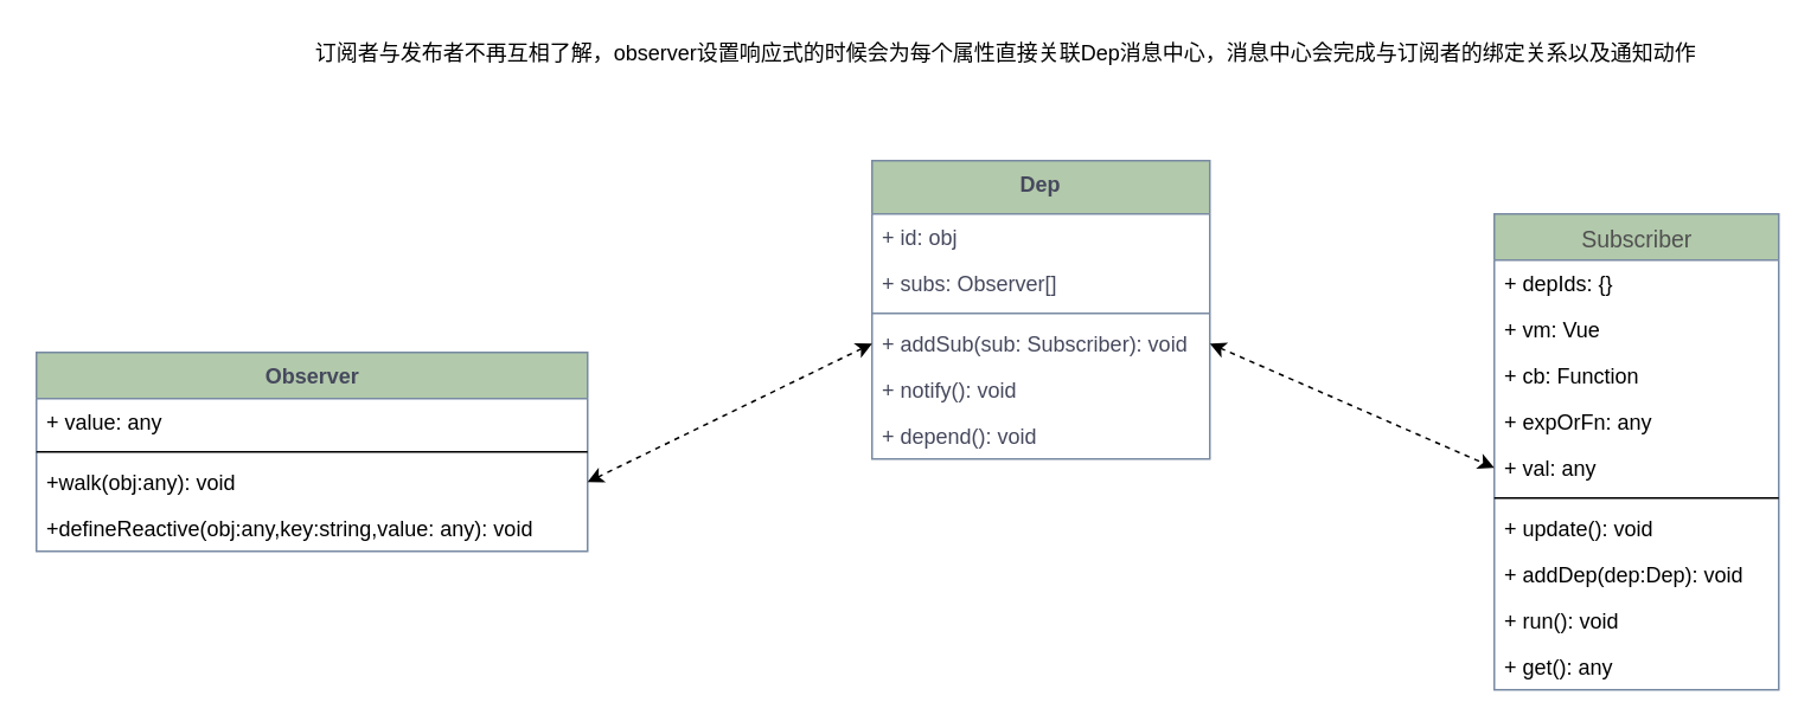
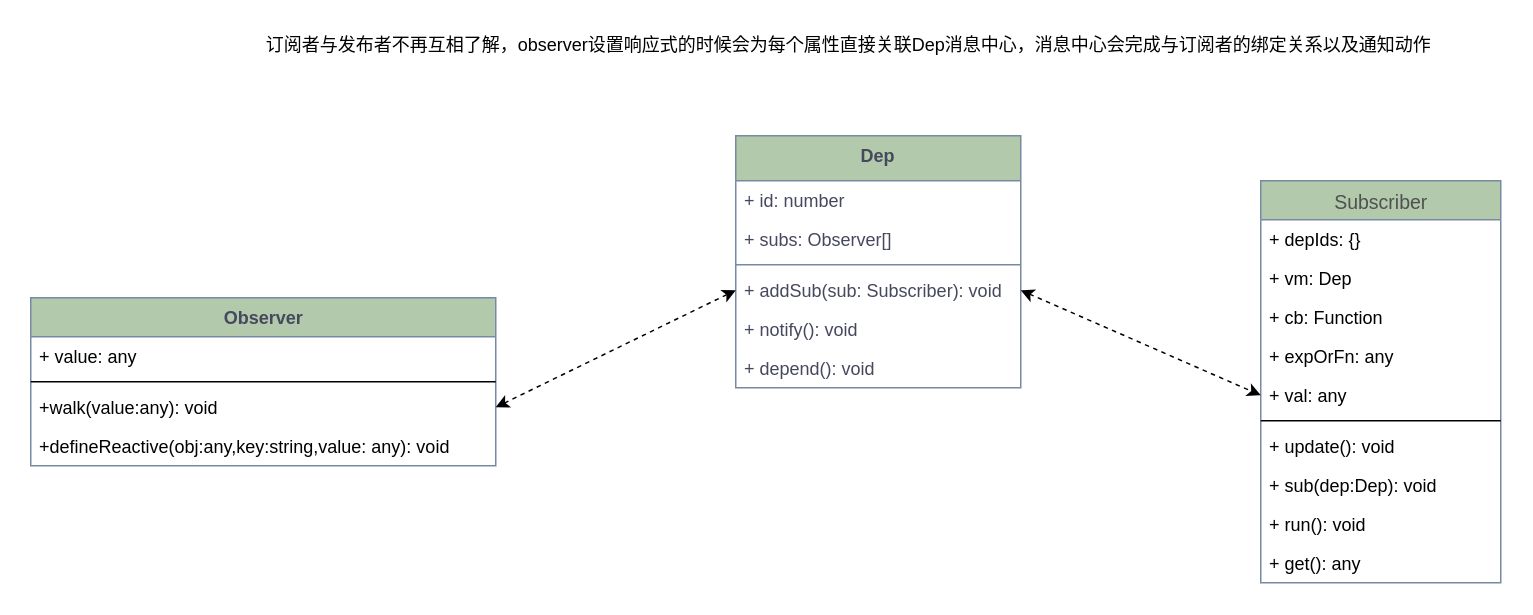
- <mxCell id="3" value="+ id: obj" style="text;strokeColor=none;fillColor=none;align=left;verticalAlign=top;spacingLeft=4;spacingRight=4;overflow=hidden;rotatable=0;points=[[0,0.5],[1,0.5]];portConstraint=eastwest;fontColor=#46495D;" parent="2" vertex="1"><mxGeometry y="30" width="190" height="26" as="geometry" /></mxCell>
+ <mxCell id="3" value="+ id: number" style="text;strokeColor=none;fillColor=none;align=left;verticalAlign=top;spacingLeft=4;spacingRight=4;overflow=hidden;rotatable=0;points=[[0,0.5],[1,0.5]];portConstraint=eastwest;fontColor=#46495D;" parent="2" vertex="1"><mxGeometry y="30" width="190" height="26" as="geometry" /></mxCell>
- <mxCell id="11" value="+ vm: Vue" style="text;strokeColor=none;fillColor=none;align=left;verticalAlign=top;spacingLeft=4;spacingRight=4;overflow=hidden;rotatable=0;points=[[0,0.5],[1,0.5]];portConstraint=eastwest;" parent="9" vertex="1"><mxGeometry y="52" width="160" height="26" as="geometry" /></mxCell>
+ <mxCell id="11" value="+ vm: Dep" style="text;strokeColor=none;fillColor=none;align=left;verticalAlign=top;spacingLeft=4;spacingRight=4;overflow=hidden;rotatable=0;points=[[0,0.5],[1,0.5]];portConstraint=eastwest;" parent="9" vertex="1"><mxGeometry y="52" width="160" height="26" as="geometry" /></mxCell>
- <mxCell id="23" value="+walk(obj:any): void" style="text;strokeColor=none;fillColor=none;align=left;verticalAlign=top;spacingLeft=4;spacingRight=4;overflow=hidden;rotatable=0;points=[[0,0.5],[1,0.5]];portConstraint=eastwest;" parent="20" vertex="1"><mxGeometry y="60" width="310" height="26" as="geometry" /></mxCell>
+ <mxCell id="23" value="+walk(value:any): void" style="text;strokeColor=none;fillColor=none;align=left;verticalAlign=top;spacingLeft=4;spacingRight=4;overflow=hidden;rotatable=0;points=[[0,0.5],[1,0.5]];portConstraint=eastwest;" parent="20" vertex="1"><mxGeometry y="60" width="310" height="26" as="geometry" /></mxCell>
- <mxCell id="17" value="+ addDep(dep:Dep): void" style="text;strokeColor=none;fillColor=none;align=left;verticalAlign=top;spacingLeft=4;spacingRight=4;overflow=hidden;rotatable=0;points=[[0,0.5],[1,0.5]];portConstraint=eastwest;" parent="9" vertex="1"><mxGeometry y="190" width="160" height="26" as="geometry" /></mxCell>
+ <mxCell id="17" value="+ sub(dep:Dep): void" style="text;strokeColor=none;fillColor=none;align=left;verticalAlign=top;spacingLeft=4;spacingRight=4;overflow=hidden;rotatable=0;points=[[0,0.5],[1,0.5]];portConstraint=eastwest;" parent="9" vertex="1"><mxGeometry y="190" width="160" height="26" as="geometry" /></mxCell>
